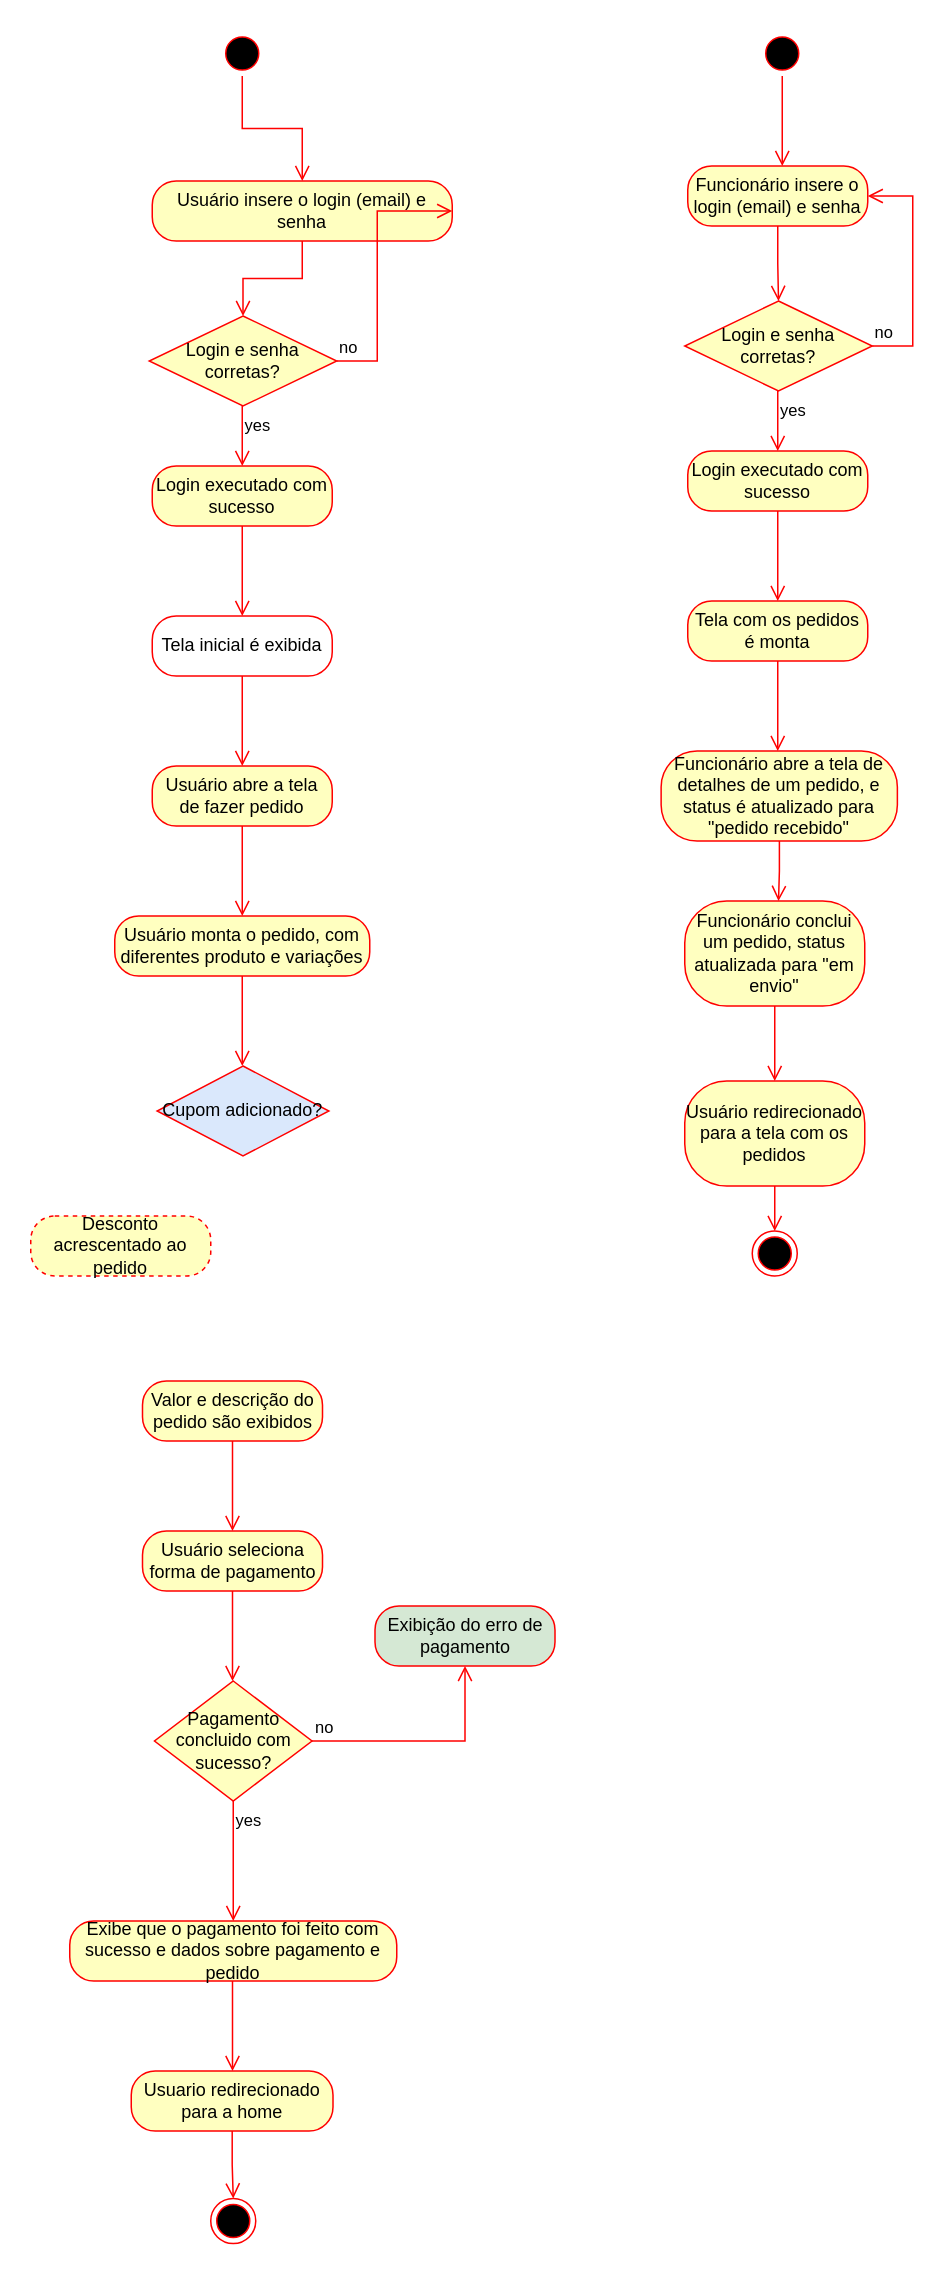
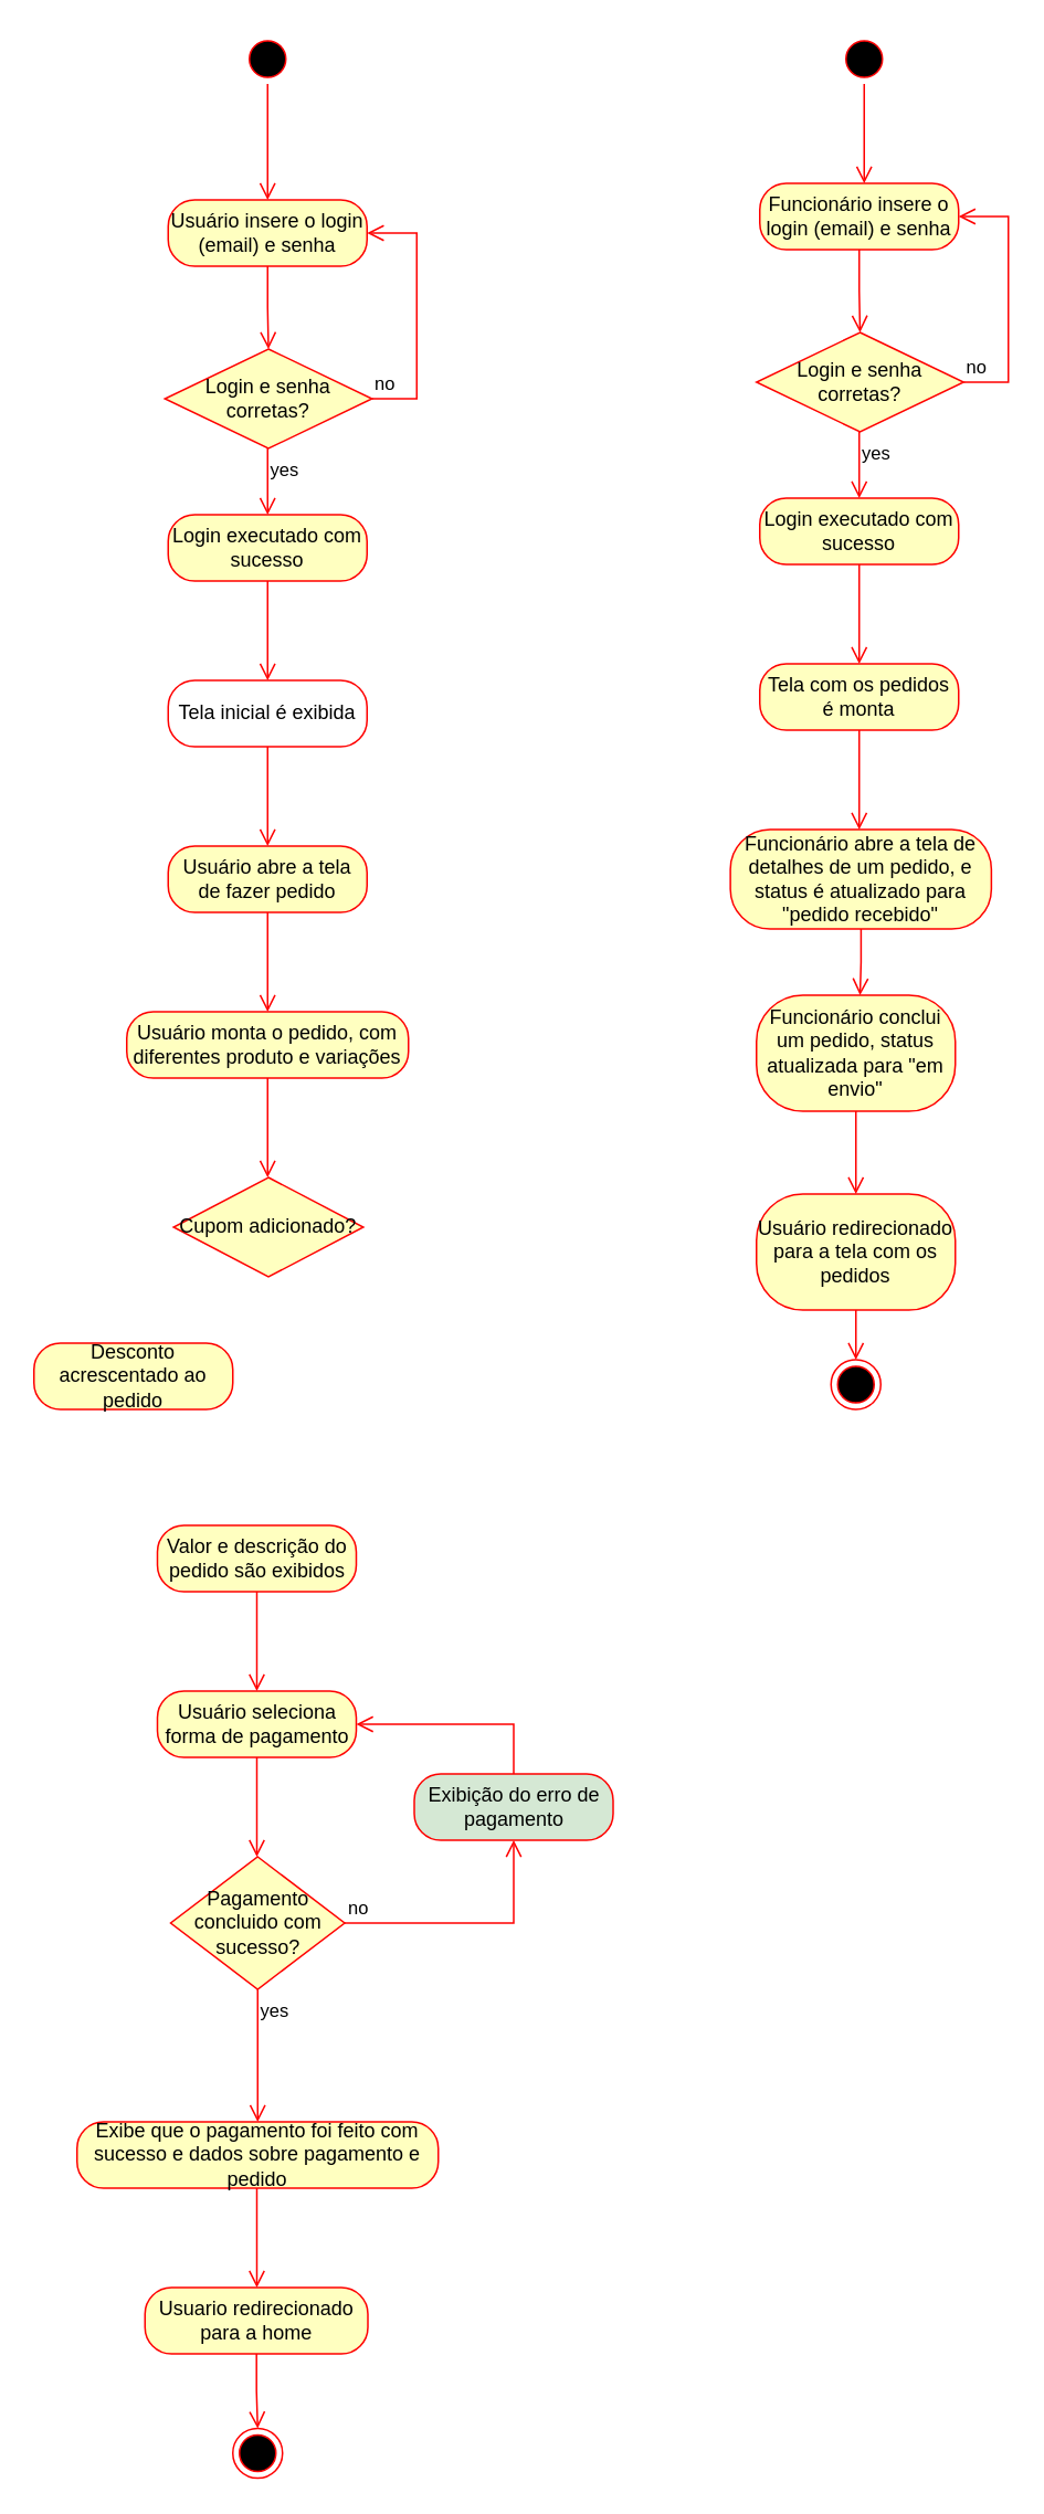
- <mxCell id="4" value="Usuário insere o login (email) e senha" style="rounded=1;whiteSpace=wrap;html=1;arcSize=40;fontColor=#000000;fillColor=#ffffc0;strokeColor=#ff0000;" parent="1" vertex="1"><mxGeometry x="101" y="120" width="200" height="40" as="geometry" /></mxCell>
+ <mxCell id="4" value="Usuário insere o login (email) e senha" style="rounded=1;whiteSpace=wrap;html=1;arcSize=40;fontColor=#000000;fillColor=#ffffc0;strokeColor=#ff0000;" parent="1" vertex="1"><mxGeometry x="101" y="120" width="120" height="40" as="geometry" /></mxCell>
- <mxCell id="49" value="Cupom adicionado?" style="rhombus;whiteSpace=wrap;html=1;fontColor=#000000;fillColor=#dae8fc;strokeColor=#ff0000;" parent="1" vertex="1"><mxGeometry x="104.25" y="710" width="114.5" height="60" as="geometry" /></mxCell>
+ <mxCell id="49" value="Cupom adicionado?" style="rhombus;whiteSpace=wrap;html=1;fontColor=#000000;fillColor=#ffffc0;strokeColor=#ff0000;" parent="1" vertex="1"><mxGeometry x="104.25" y="710" width="114.5" height="60" as="geometry" /></mxCell>
- <mxCell id="50" value="Desconto acrescentado ao pedido" style="rounded=1;whiteSpace=wrap;html=1;arcSize=40;fontColor=#000000;fillColor=#ffffc0;strokeColor=#ff0000;dashed=1;" parent="1" vertex="1"><mxGeometry x="20" y="810" width="120" height="40" as="geometry" /></mxCell>
+ <mxCell id="50" value="Desconto acrescentado ao pedido" style="rounded=1;whiteSpace=wrap;html=1;arcSize=40;fontColor=#000000;fillColor=#ffffc0;strokeColor=#ff0000;" parent="1" vertex="1"><mxGeometry x="20" y="810" width="120" height="40" as="geometry" /></mxCell>
+ <mxCell id="25" value="" style="edgeStyle=orthogonalEdgeStyle;html=1;verticalAlign=bottom;endArrow=open;endSize=8;strokeColor=#ff0000;rounded=0;exitX=0.5;exitY=0;exitDx=0;exitDy=0;entryX=1;entryY=0.5;entryDx=0;entryDy=0;" parent="1" source="24" target="19" edge="1"><mxGeometry relative="1" as="geometry"><mxPoint x="164.5" y="1130" as="targetPoint" /><mxPoint x="164.5" y="1070" as="sourcePoint" /></mxGeometry></mxCell>
